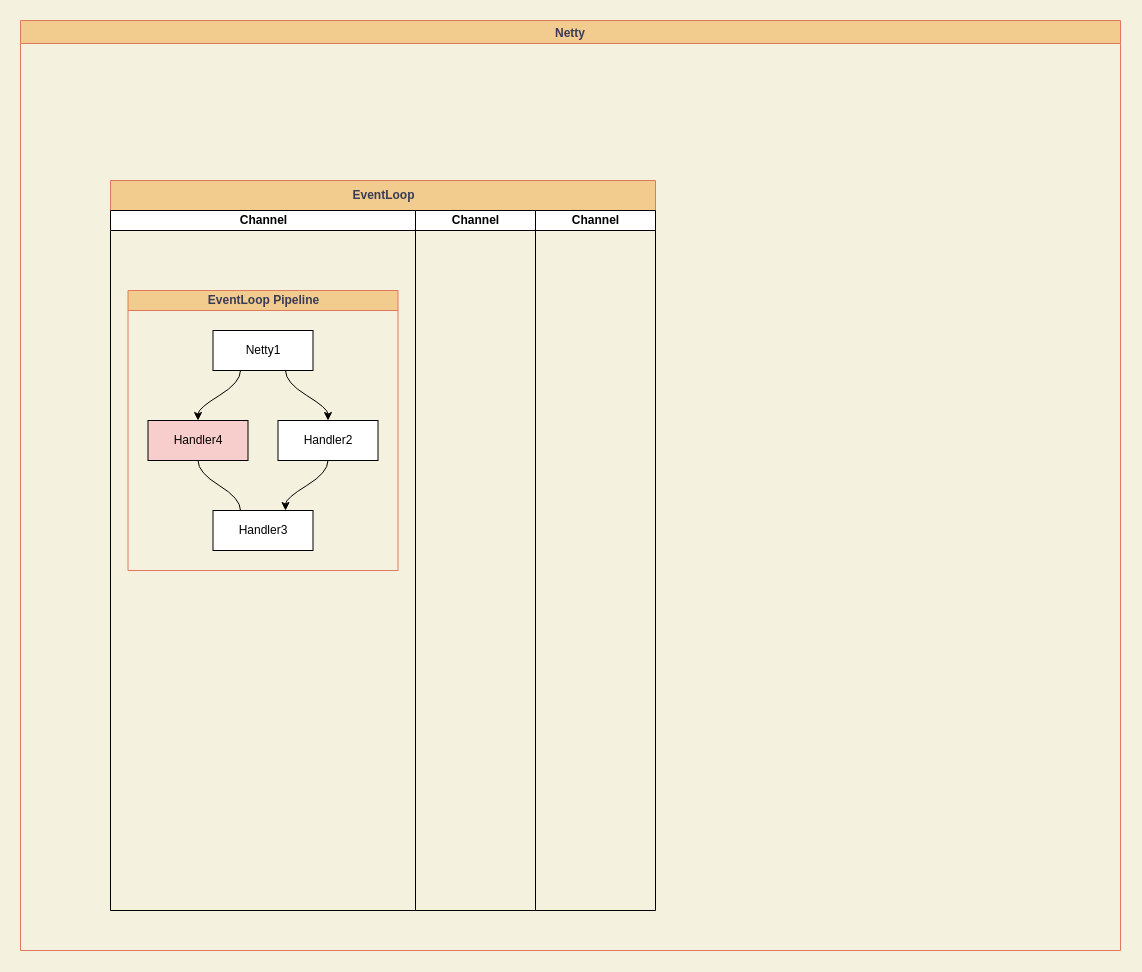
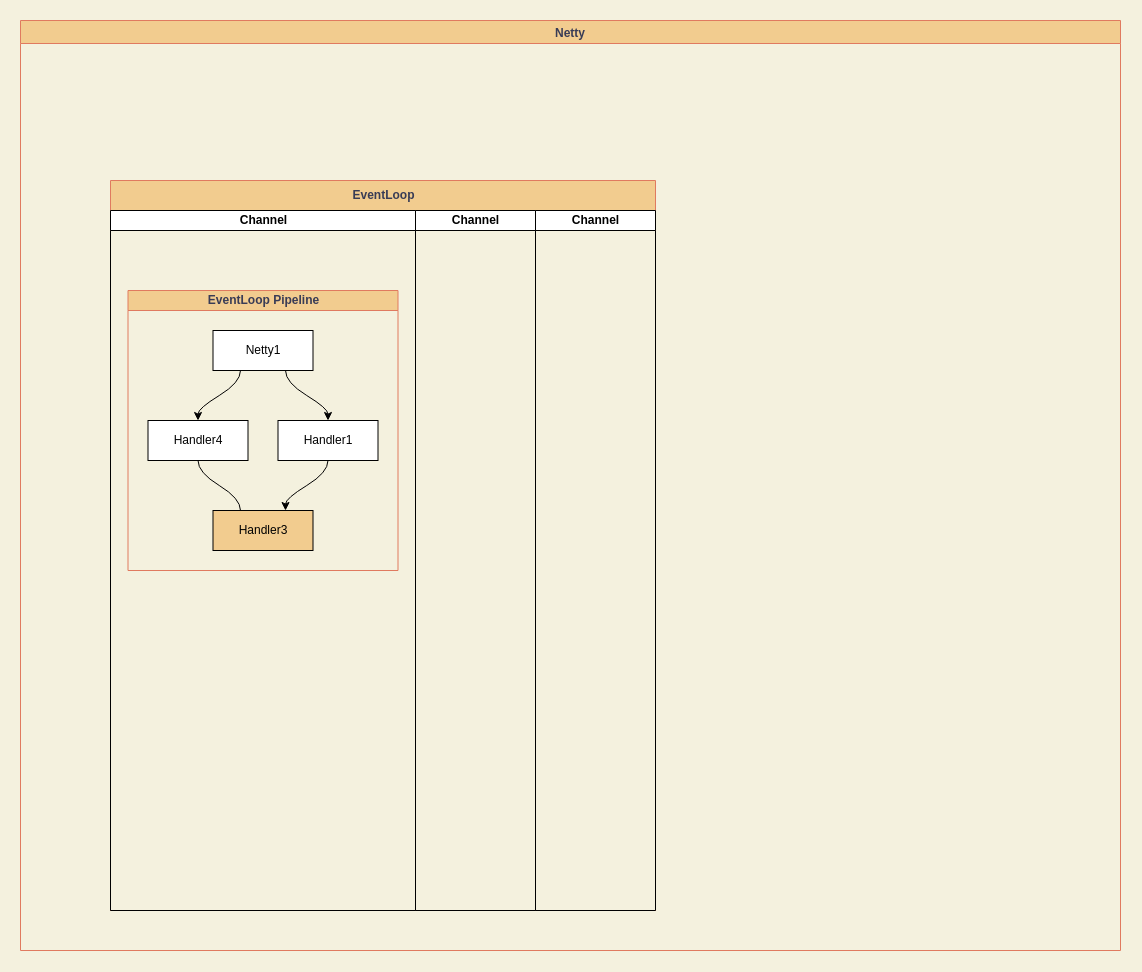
- <mxCell id="7" value="Handler4" style="whiteSpace=wrap;html=1;fillColor=#f8cecc;" vertex="1" parent="5"><mxGeometry x="20" y="130" width="100" height="40" as="geometry" /></mxCell>
+ <mxCell id="7" value="Handler4" style="whiteSpace=wrap;html=1;" vertex="1" parent="5"><mxGeometry x="20" y="130" width="100" height="40" as="geometry" /></mxCell>
- <mxCell id="9" value="Handler2" style="whiteSpace=wrap;html=1;" vertex="1" parent="5"><mxGeometry x="150" y="130" width="100" height="40" as="geometry" /></mxCell>
+ <mxCell id="9" value="Handler1" style="whiteSpace=wrap;html=1;" vertex="1" parent="5"><mxGeometry x="150" y="130" width="100" height="40" as="geometry" /></mxCell>
- <mxCell id="11" value="Handler3" style="whiteSpace=wrap;html=1;" vertex="1" parent="5"><mxGeometry x="85" y="220" width="100" height="40" as="geometry" /></mxCell>
+ <mxCell id="11" value="Handler3" style="whiteSpace=wrap;html=1;fillColor=#f2cc8f;" vertex="1" parent="5"><mxGeometry x="85" y="220" width="100" height="40" as="geometry" /></mxCell>
